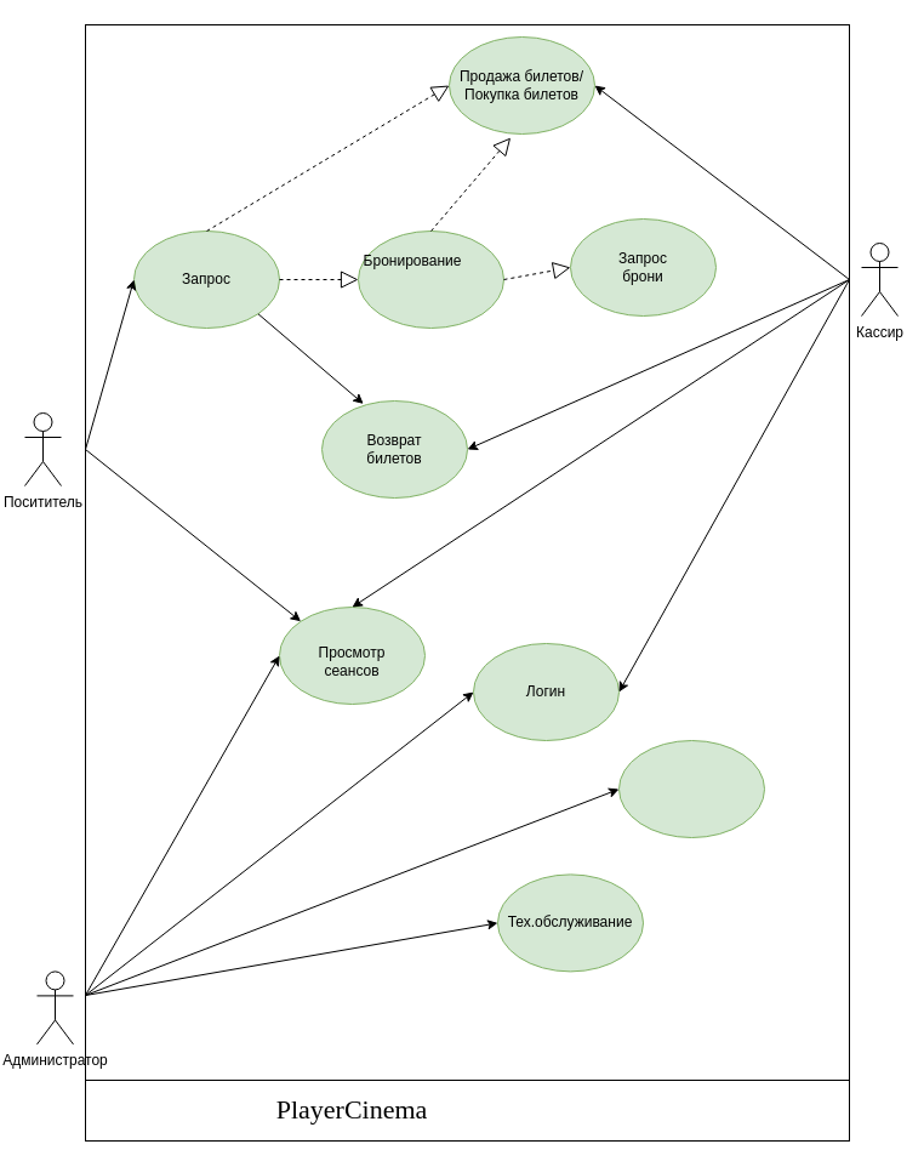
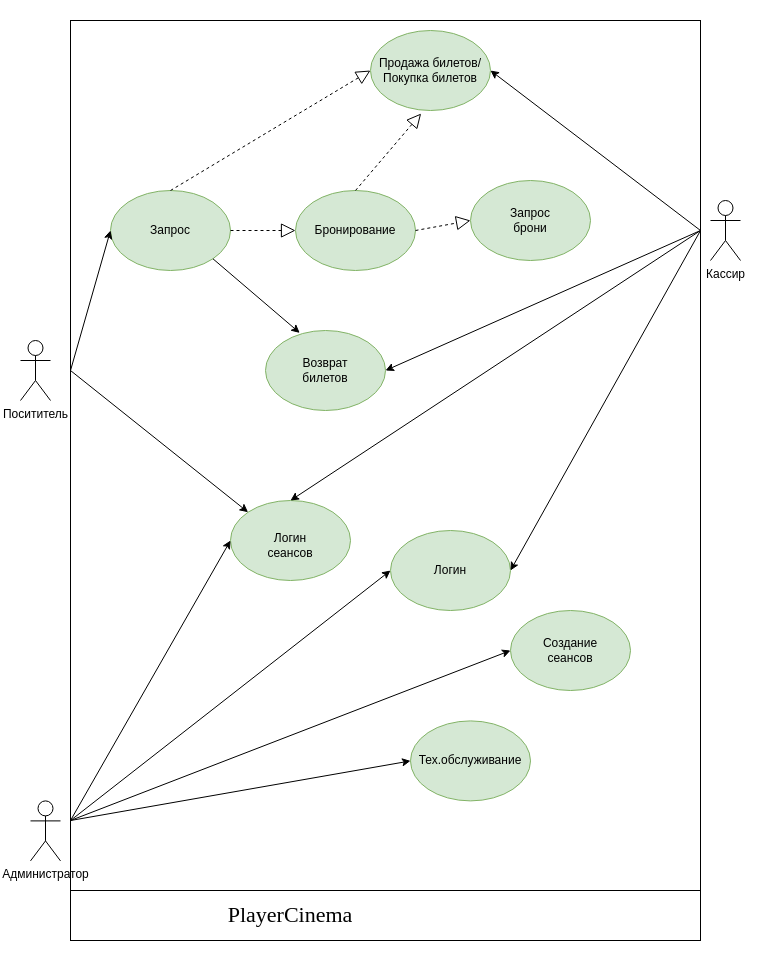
- <mxCell id="15" value="Бронирование" style="text;strokeColor=none;align=center;fillColor=none;html=1;verticalAlign=middle;whiteSpace=wrap;rounded=0;" vertex="1" parent="1"><mxGeometry x="310" y="200" width="60" height="30" as="geometry" /></mxCell>
+ <mxCell id="15" value="Бронирование" style="text;strokeColor=none;align=center;fillColor=none;html=1;verticalAlign=middle;whiteSpace=wrap;rounded=0;" vertex="1" parent="1"><mxGeometry x="325" y="215" width="60" height="30" as="geometry" /></mxCell>
- <mxCell id="17" value="Просмотр сеансов" style="text;strokeColor=none;align=center;fillColor=none;html=1;verticalAlign=middle;whiteSpace=wrap;rounded=0;" vertex="1" parent="1"><mxGeometry x="260" y="530" width="60" height="30" as="geometry" /></mxCell>
+ <mxCell id="17" value="Логин сеансов" style="text;strokeColor=none;align=center;fillColor=none;html=1;verticalAlign=middle;whiteSpace=wrap;rounded=0;" vertex="1" parent="1"><mxGeometry x="260" y="530" width="60" height="30" as="geometry" /></mxCell>
+ <mxCell id="19" value="Создание сеансов" style="text;strokeColor=none;align=center;fillColor=none;html=1;verticalAlign=middle;whiteSpace=wrap;rounded=0;" vertex="1" parent="1"><mxGeometry x="540" y="635" width="60" height="30" as="geometry" /></mxCell>
